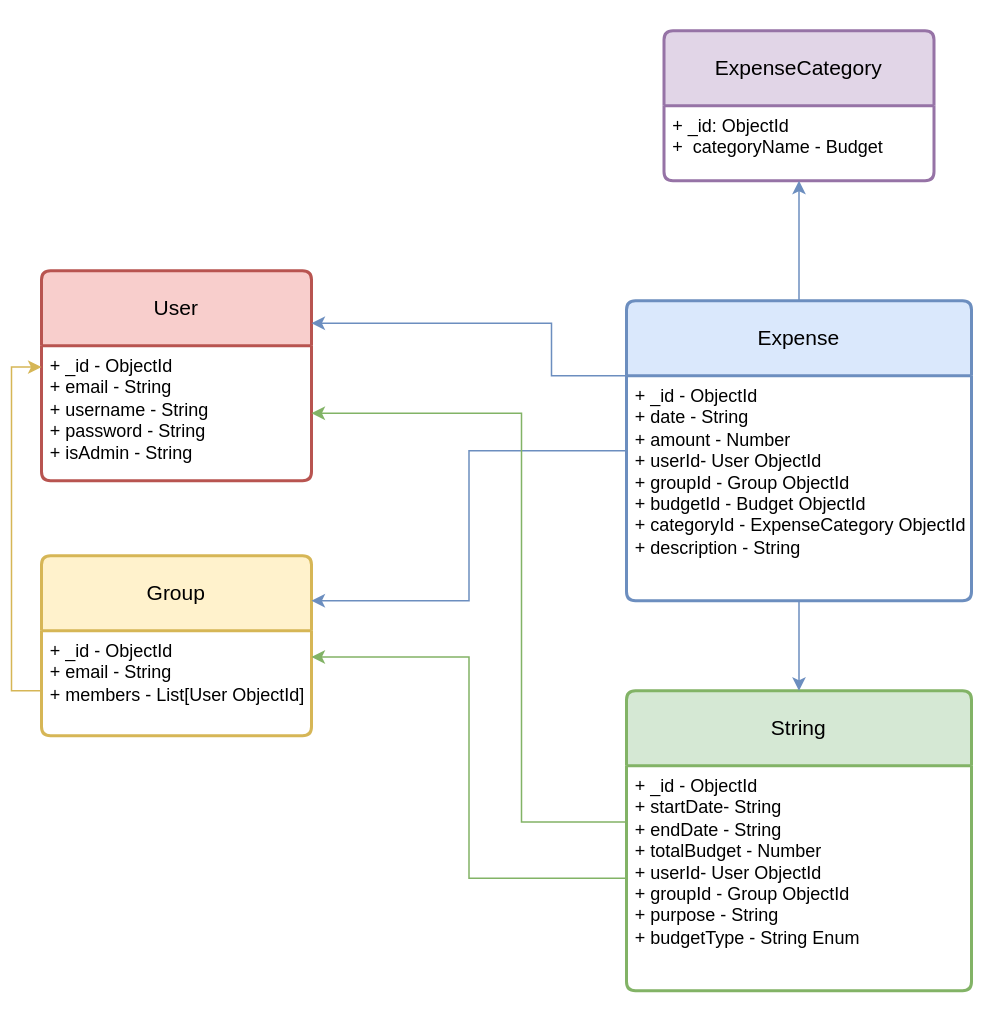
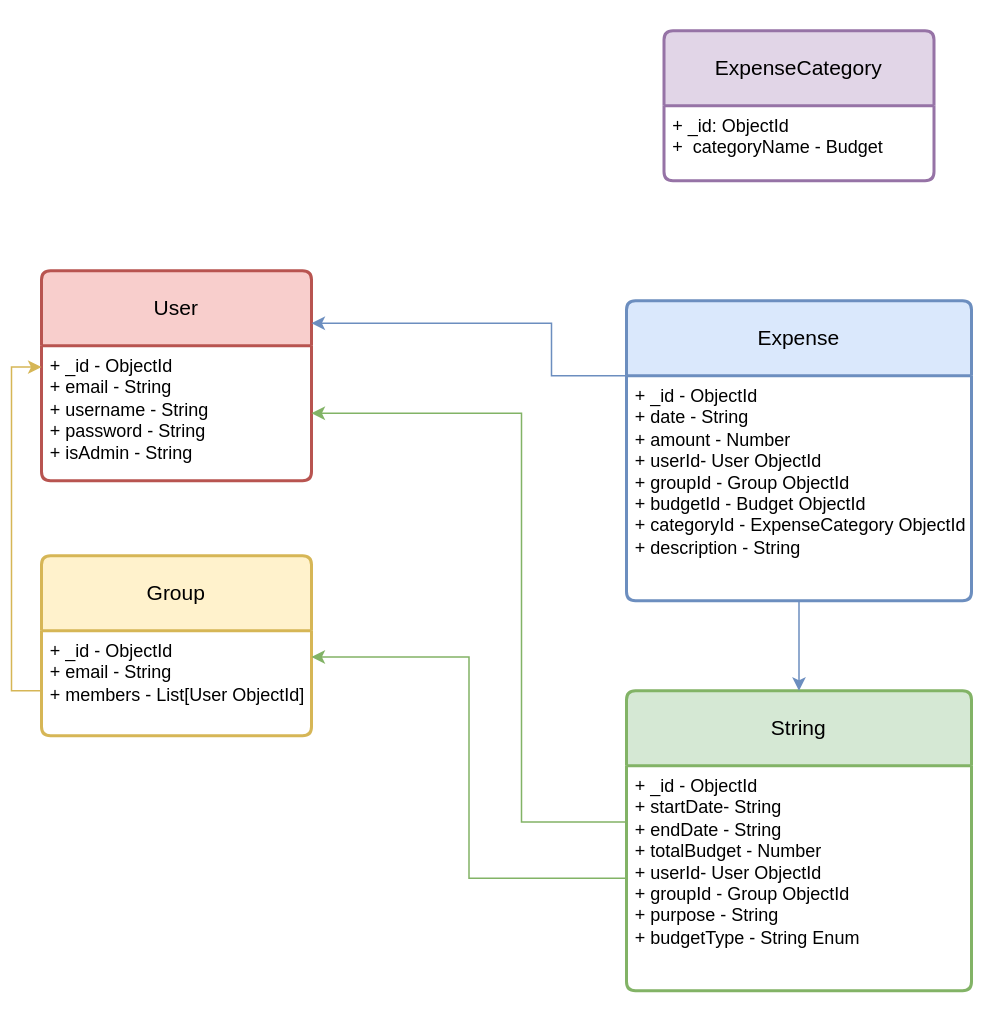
- <mxCell id="8" style="edgeStyle=orthogonalEdgeStyle;rounded=0;orthogonalLoop=1;jettySize=auto;html=1;exitX=0.5;exitY=0;exitDx=0;exitDy=0;entryX=0.5;entryY=1;entryDx=0;entryDy=0;fillColor=#dae8fc;strokeColor=#6c8ebf;" edge="1" parent="1" source="10" target="7"><mxGeometry relative="1" as="geometry" /></mxCell>
- <mxCell id="9" style="edgeStyle=orthogonalEdgeStyle;rounded=0;orthogonalLoop=1;jettySize=auto;html=1;exitX=0;exitY=0.5;exitDx=0;exitDy=0;entryX=1;entryY=0.25;entryDx=0;entryDy=0;fillColor=#dae8fc;strokeColor=#6c8ebf;" edge="1" parent="1" source="10" target="4"><mxGeometry relative="1" as="geometry" /></mxCell>
